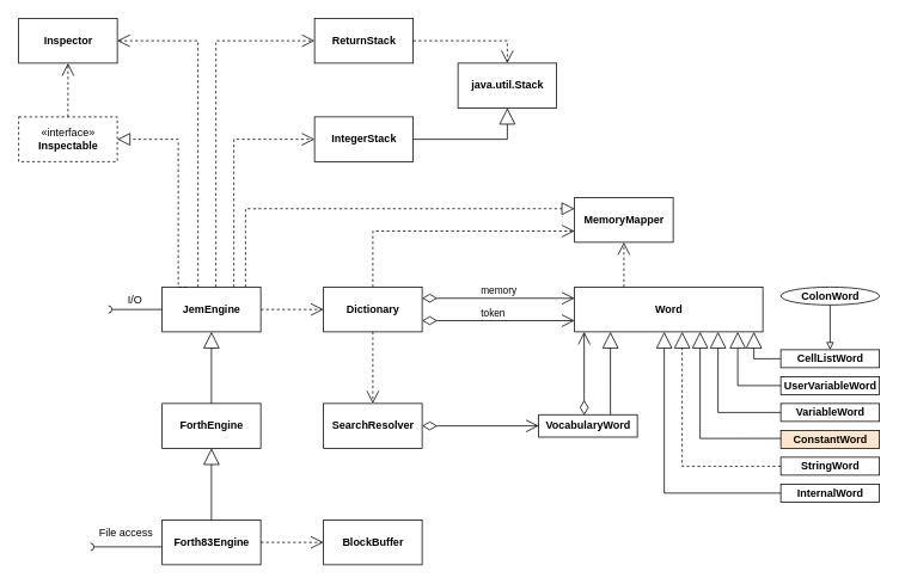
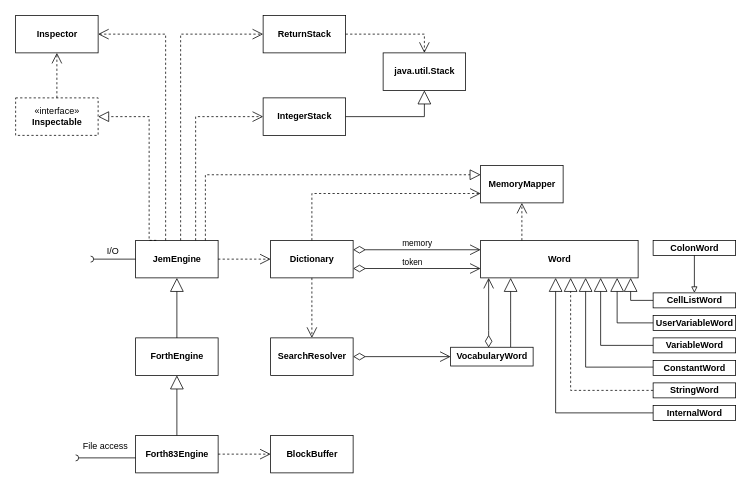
- <mxCell id="26" value="&lt;b&gt;ColonWord&lt;/b&gt;" style="ellipse;html=1;" parent="1" vertex="1"><mxGeometry x="870" y="320" width="110" height="20" as="geometry" /></mxCell>
+ <mxCell id="26" value="&lt;b&gt;ColonWord&lt;/b&gt;" style="html=1;" parent="1" vertex="1"><mxGeometry x="870" y="320" width="110" height="20" as="geometry" /></mxCell>
- <mxCell id="25" value="&lt;b&gt;ConstantWord&lt;/b&gt;" style="html=1;fillColor=#ffe6cc;" parent="1" vertex="1"><mxGeometry x="870" y="480" width="110" height="20" as="geometry" /></mxCell>
+ <mxCell id="25" value="&lt;b&gt;ConstantWord&lt;/b&gt;" style="html=1;" parent="1" vertex="1"><mxGeometry x="870" y="480" width="110" height="20" as="geometry" /></mxCell>
